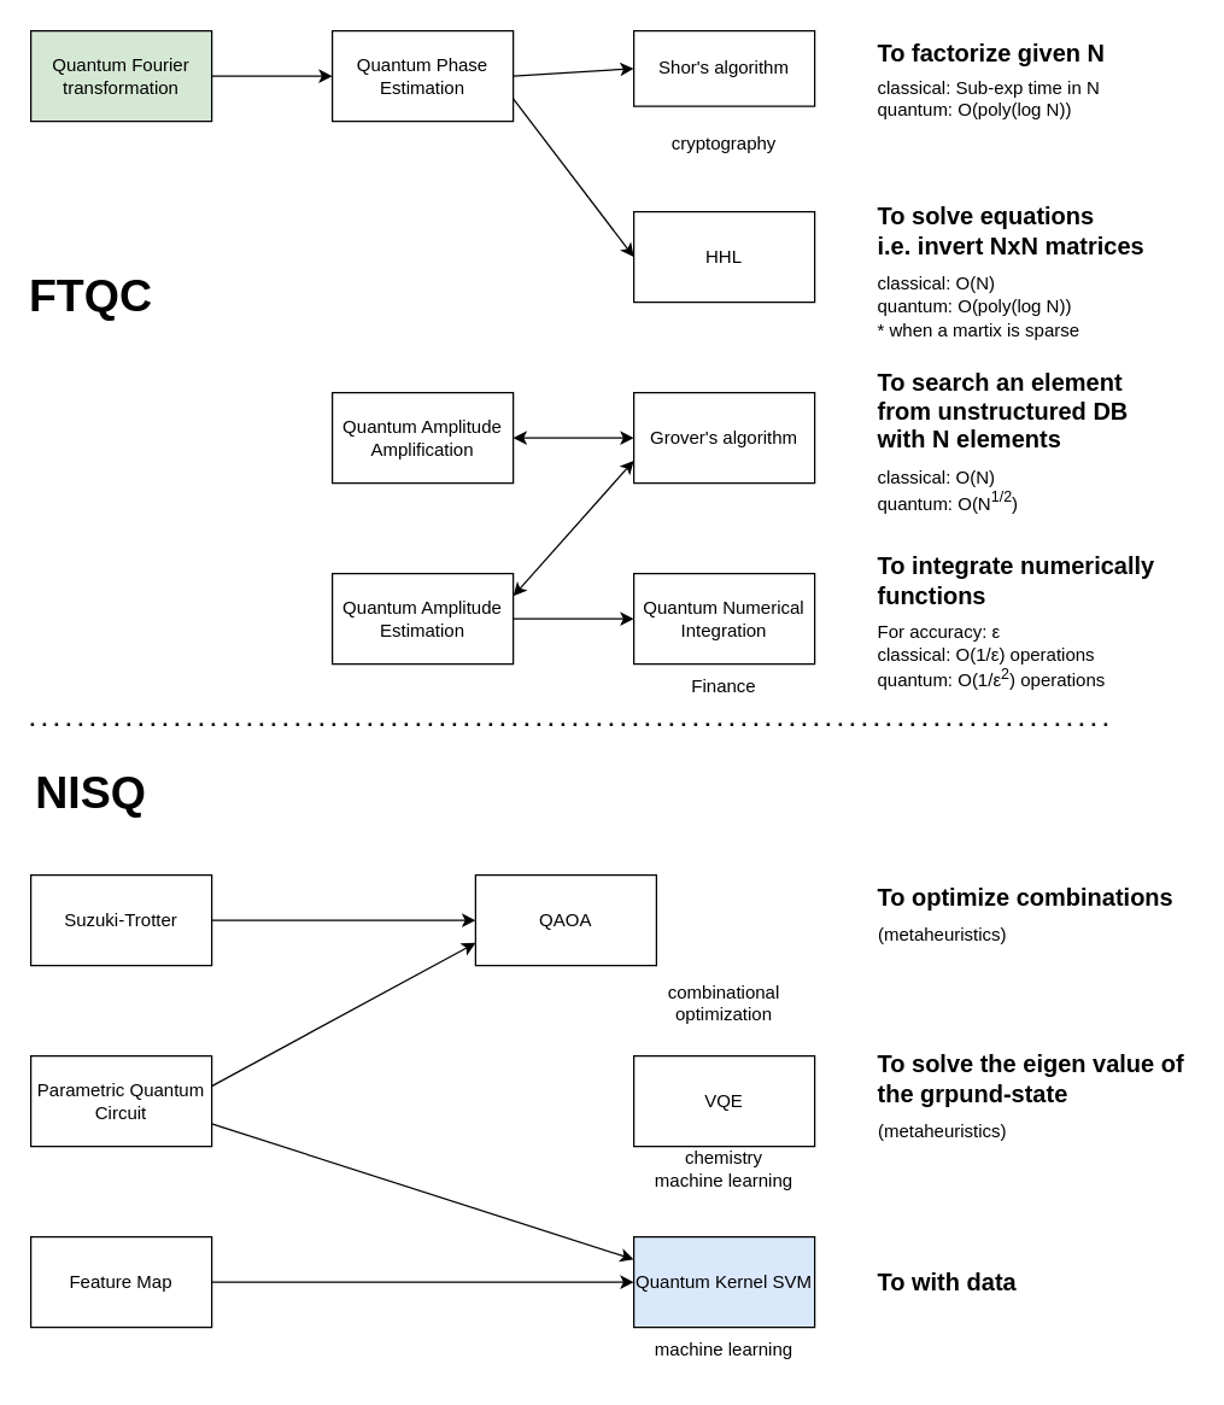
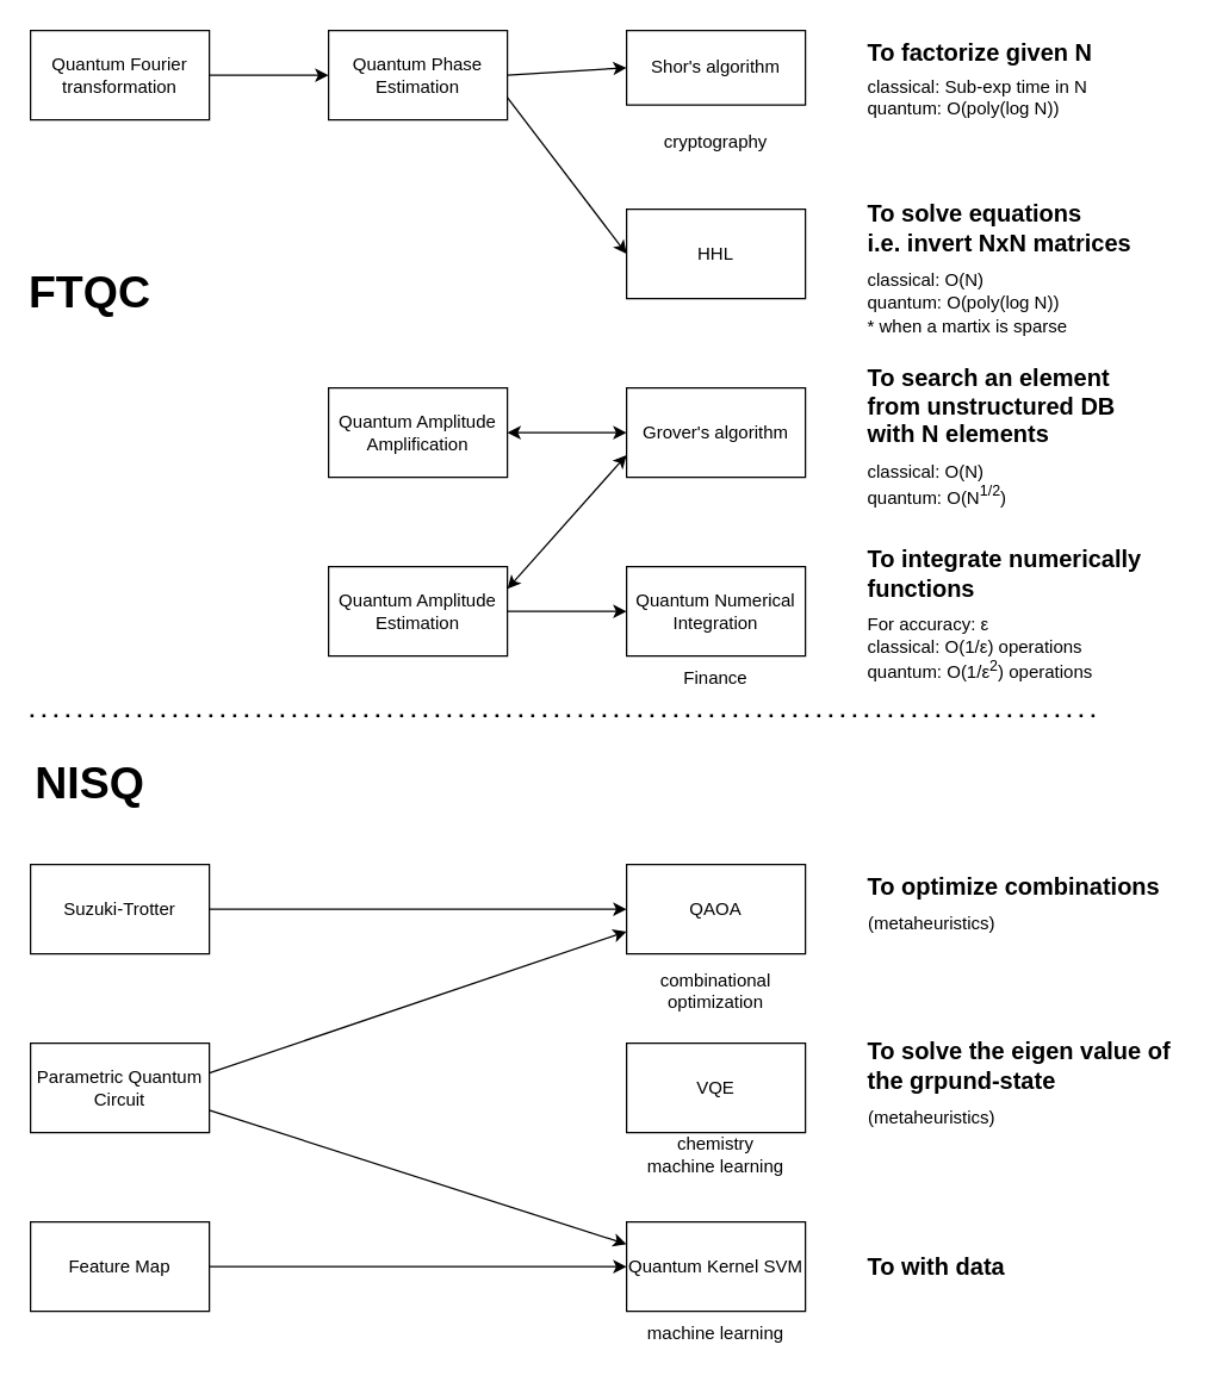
- <mxCell id="2" value="Quantum Fourier transformation" style="rounded=0;whiteSpace=wrap;html=1;fillColor=#d5e8d4;" vertex="1" parent="1"><mxGeometry x="20" y="20" width="120" height="60" as="geometry" /></mxCell>
+ <mxCell id="2" value="Quantum Fourier transformation" style="rounded=0;whiteSpace=wrap;html=1;" vertex="1" parent="1"><mxGeometry x="20" y="20" width="120" height="60" as="geometry" /></mxCell>
- <mxCell id="16" value="QAOA" style="rounded=0;whiteSpace=wrap;html=1;" vertex="1" parent="1"><mxGeometry x="315" y="580" width="120" height="60" as="geometry" /></mxCell>
+ <mxCell id="16" value="QAOA" style="rounded=0;whiteSpace=wrap;html=1;" vertex="1" parent="1"><mxGeometry x="420" y="580" width="120" height="60" as="geometry" /></mxCell>
- <mxCell id="25" value="Quantum Kernel SVM" style="rounded=0;whiteSpace=wrap;html=1;fillColor=#dae8fc;" vertex="1" parent="1"><mxGeometry x="420" y="820" width="120" height="60" as="geometry" /></mxCell>
+ <mxCell id="25" value="Quantum Kernel SVM" style="rounded=0;whiteSpace=wrap;html=1;" vertex="1" parent="1"><mxGeometry x="420" y="820" width="120" height="60" as="geometry" /></mxCell>
